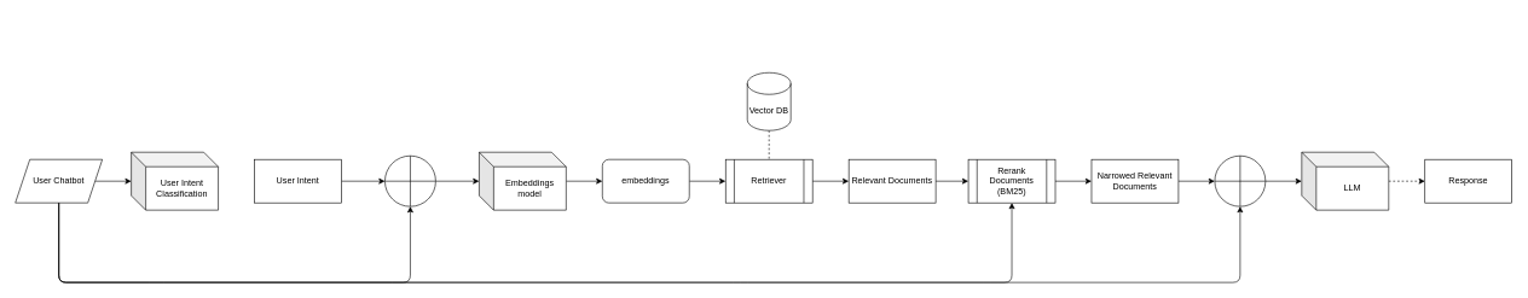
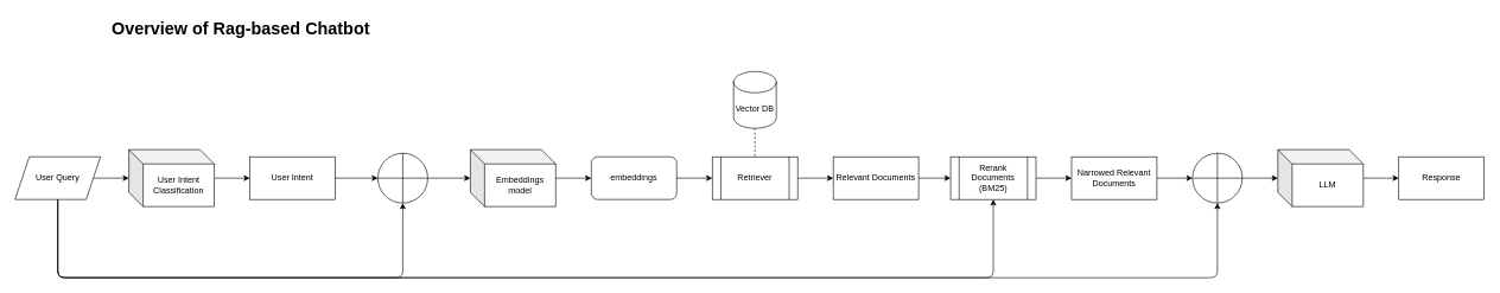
+ <mxCell id="7" value="Overview of Rag-based Chatbot" style="text;html=1;align=center;verticalAlign=middle;whiteSpace=wrap;rounded=0;fontSize=24;fontStyle=1" parent="1" vertex="1"><mxGeometry x="145" y="20" width="385" height="40" as="geometry" /></mxCell>
- <mxCell id="6" value="User Chatbot" style="shape=parallelogram;perimeter=parallelogramPerimeter;whiteSpace=wrap;html=1;fixedSize=1;" parent="1" vertex="1"><mxGeometry x="20" y="220" width="120" height="60" as="geometry" /></mxCell>
+ <mxCell id="6" value="User Query" style="shape=parallelogram;perimeter=parallelogramPerimeter;whiteSpace=wrap;html=1;fixedSize=1;" parent="1" vertex="1"><mxGeometry x="20" y="220" width="120" height="60" as="geometry" /></mxCell>
+ <mxCell id="12" value="" style="edgeStyle=none;html=1;" parent="1" source="13" target="3" edge="1"><mxGeometry relative="1" as="geometry" /></mxCell>
- <mxCell id="21" value="" style="edgeStyle=none;html=1;dashed=1;" edge="1" parent="1" source="22" target="23"><mxGeometry relative="1" as="geometry" /></mxCell>
+ <mxCell id="21" value="" style="edgeStyle=none;html=1;" edge="1" parent="1" source="22" target="23"><mxGeometry relative="1" as="geometry" /></mxCell>
